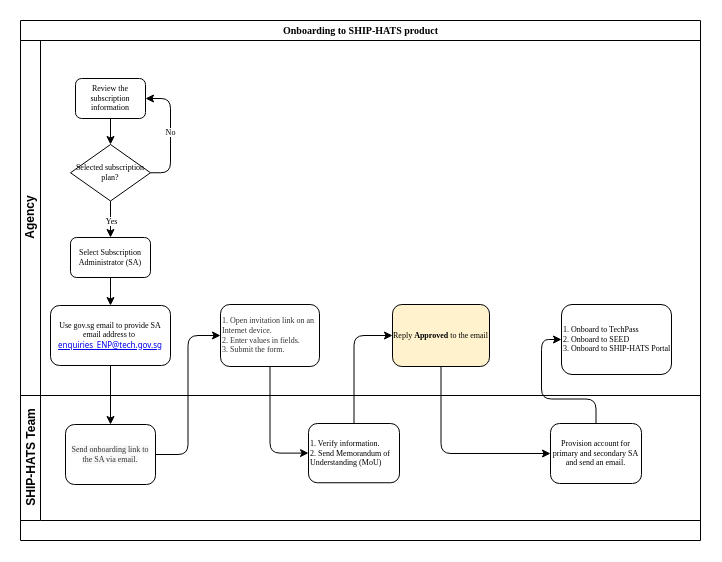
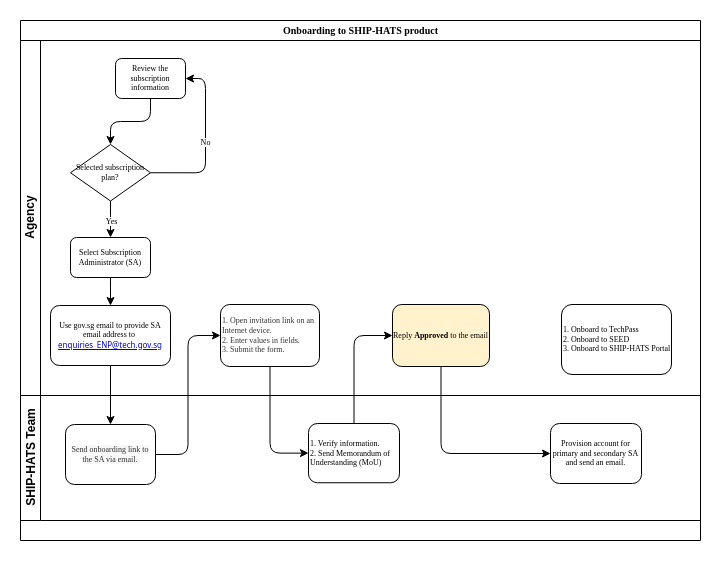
- <mxCell id="11" value="Review the subscription information" style="rounded=1;whiteSpace=wrap;html=1;shadow=0;labelBackgroundColor=none;strokeWidth=1;fontFamily=Verdana;fontSize=8;align=center;" parent="9" vertex="1"><mxGeometry x="55" y="38" width="70" height="40" as="geometry" /></mxCell>
+ <mxCell id="11" value="Review the subscription information" style="rounded=1;whiteSpace=wrap;html=1;shadow=0;labelBackgroundColor=none;strokeWidth=1;fontFamily=Verdana;fontSize=8;align=center;" parent="9" vertex="1"><mxGeometry x="95" y="18" width="70" height="40" as="geometry" /></mxCell>
- <mxCell id="3" value="" style="edgeStyle=orthogonalEdgeStyle;rounded=1;orthogonalLoop=1;jettySize=auto;html=1;fontFamily=Verdana;fontSize=8;entryX=0;entryY=0.5;entryDx=0;entryDy=0;exitX=0.5;exitY=0;exitDx=0;exitDy=0;" edge="1" parent="2" source="25" target="21"><mxGeometry relative="1" as="geometry"><mxPoint x="444" y="315" as="targetPoint" /></mxGeometry></mxCell>
